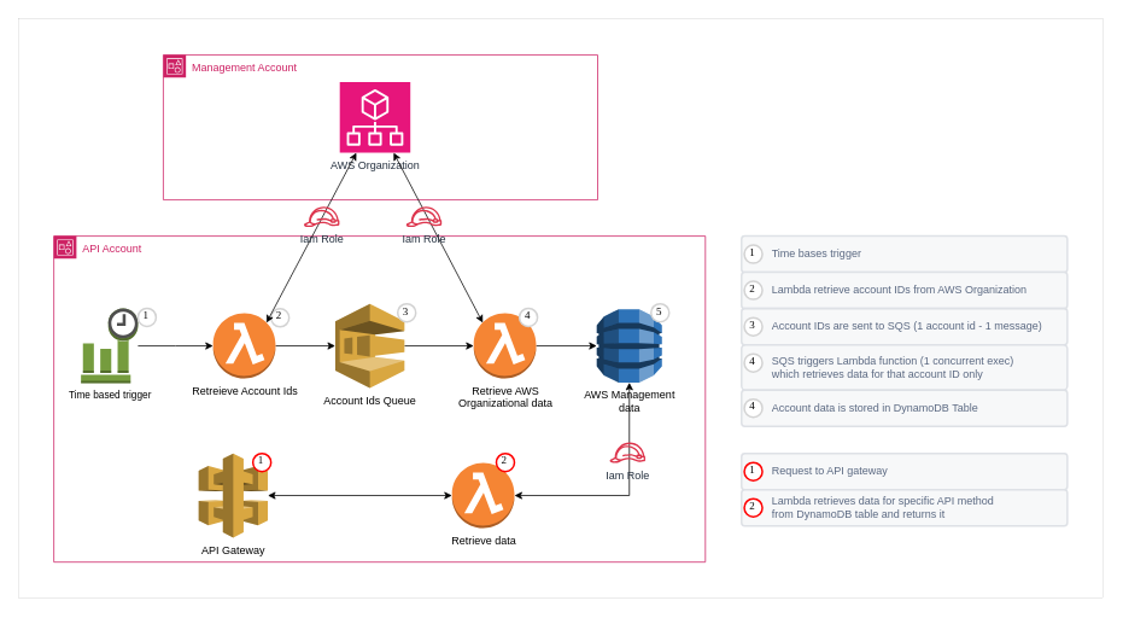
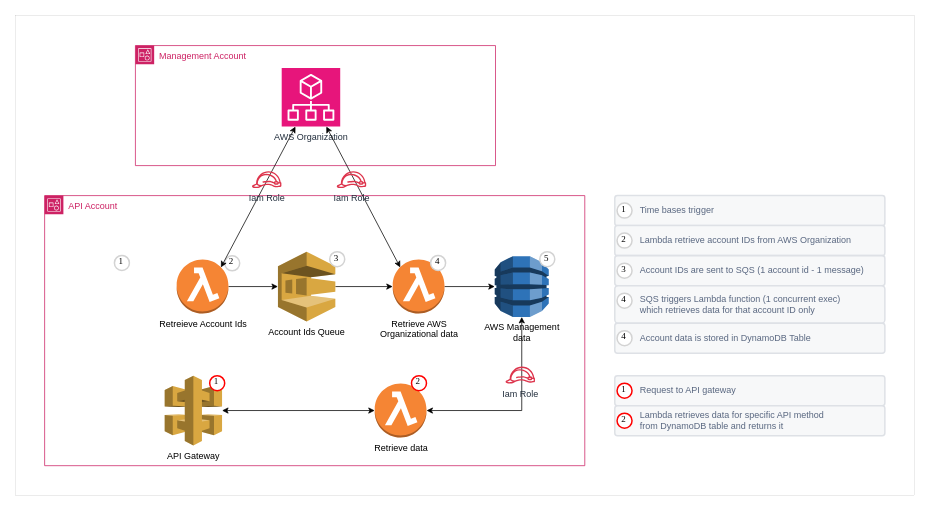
- <mxCell id="8" value="Time based trigger" style="outlineConnect=0;dashed=0;verticalLabelPosition=bottom;verticalAlign=top;align=center;html=1;shape=mxgraph.aws3.event_time_based;fillColor=#759C3E;gradientColor=none;fontSize=11;" parent="5" vertex="1"><mxGeometry x="30" y="80" width="63" height="82.5" as="geometry" /></mxCell>
- <mxCell id="14" style="edgeStyle=orthogonalEdgeStyle;rounded=0;orthogonalLoop=1;jettySize=auto;html=1;entryX=0;entryY=0.5;entryDx=0;entryDy=0;entryPerimeter=0;" parent="5" source="8" target="7" edge="1"><mxGeometry relative="1" as="geometry" /></mxCell>
